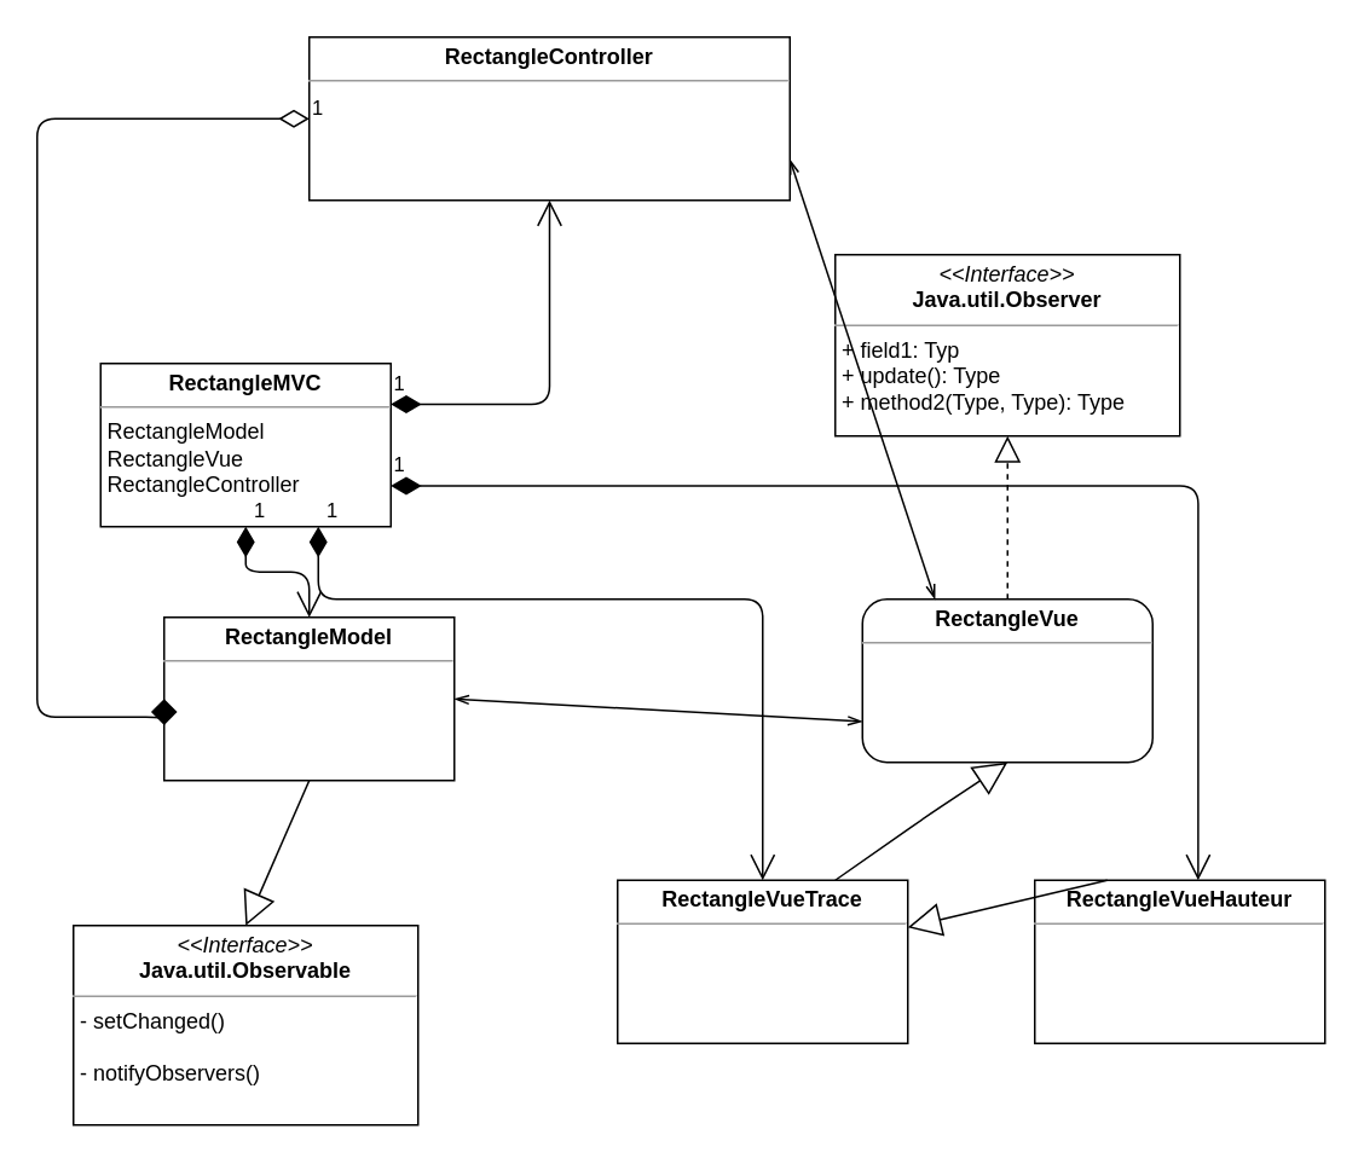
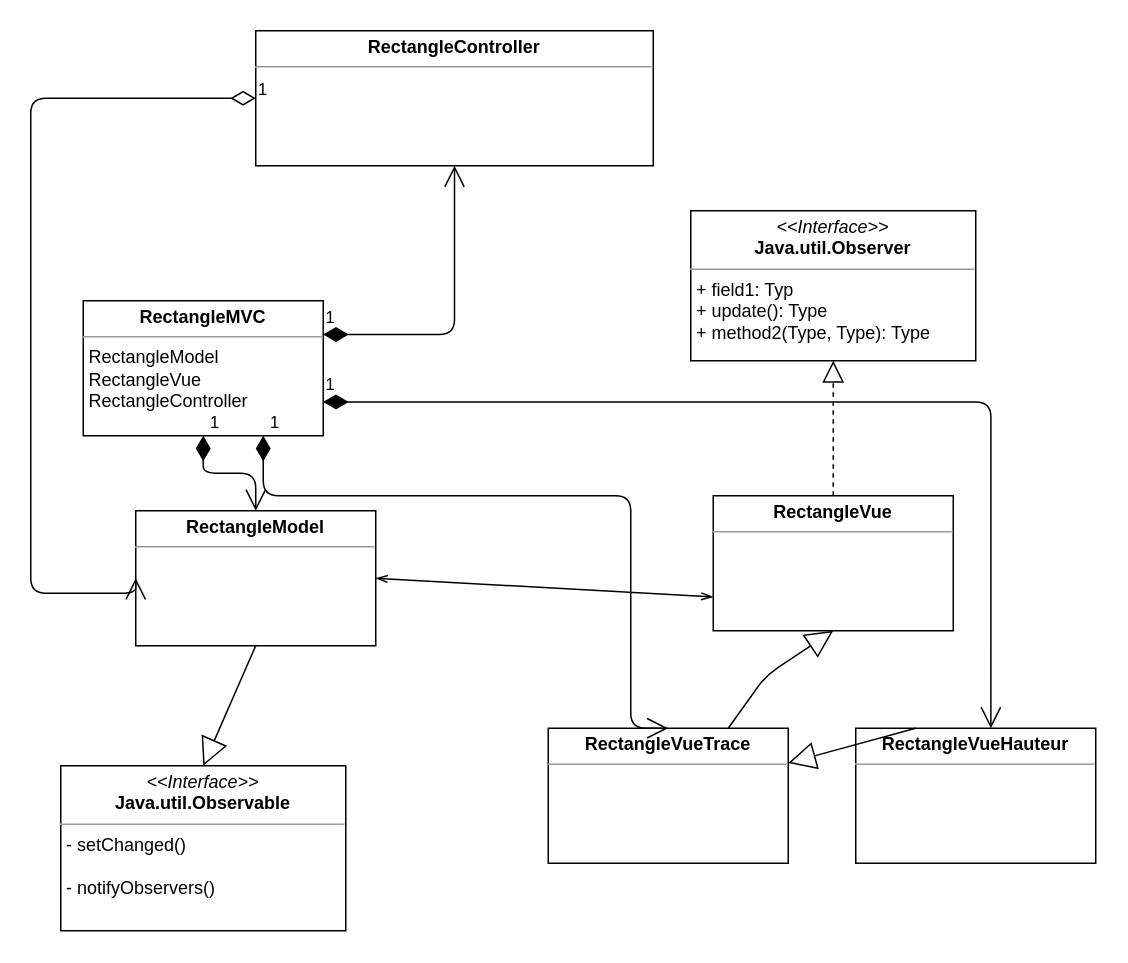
- <mxCell id="18" value="" style="endArrow=openThin;startArrow=openThin;endFill=0;startFill=0;html=1;exitX=1;exitY=0.75;exitDx=0;exitDy=0;entryX=0.25;entryY=0;entryDx=0;entryDy=0;" edge="1" parent="1" source="8" target="6"><mxGeometry width="160" relative="1" as="geometry"><mxPoint x="225" y="405" as="sourcePoint" /><mxPoint x="485" y="387.5" as="targetPoint" /></mxGeometry></mxCell>
- <mxCell id="6" value="&lt;p style=&quot;margin: 0px ; margin-top: 4px ; text-align: center&quot;&gt;&lt;b&gt;RectangleVue&lt;/b&gt;&lt;/p&gt;&lt;hr size=&quot;1&quot;&gt;&lt;p style=&quot;margin: 0px ; margin-left: 4px&quot;&gt;&lt;br&gt;&lt;/p&gt;&lt;p style=&quot;margin: 0px ; margin-left: 4px&quot;&gt;&lt;br&gt;&lt;/p&gt;" style="verticalAlign=top;align=left;overflow=fill;fontSize=12;fontFamily=Helvetica;html=1;comic=0;fillColor=#ffffff;gradientColor=none;rounded=1;" vertex="1" parent="1"><mxGeometry x="475" y="330" width="160" height="90" as="geometry" /></mxCell>
+ <mxCell id="6" value="&lt;p style=&quot;margin: 0px ; margin-top: 4px ; text-align: center&quot;&gt;&lt;b&gt;RectangleVue&lt;/b&gt;&lt;/p&gt;&lt;hr size=&quot;1&quot;&gt;&lt;p style=&quot;margin: 0px ; margin-left: 4px&quot;&gt;&lt;br&gt;&lt;/p&gt;&lt;p style=&quot;margin: 0px ; margin-left: 4px&quot;&gt;&lt;br&gt;&lt;/p&gt;" style="verticalAlign=top;align=left;overflow=fill;fontSize=12;fontFamily=Helvetica;html=1;rounded=0;comic=0;fillColor=#ffffff;gradientColor=none;" vertex="1" parent="1"><mxGeometry x="475" y="330" width="160" height="90" as="geometry" /></mxCell>
- <mxCell id="17" value="1" style="endArrow=diamond;html=1;endSize=12;startArrow=diamondThin;startSize=14;startFill=0;edgeStyle=orthogonalEdgeStyle;align=left;verticalAlign=bottom;exitX=0;exitY=0.5;exitDx=0;exitDy=0;entryX=0;entryY=0.5;entryDx=0;entryDy=0;" edge="1" parent="1" source="8" target="5"><mxGeometry x="-1" y="3" relative="1" as="geometry"><mxPoint x="270" y="380" as="sourcePoint" /><mxPoint x="430" y="380" as="targetPoint" /><Array as="points"><mxPoint x="20" y="65" /><mxPoint x="20" y="395" /></Array></mxGeometry></mxCell>
+ <mxCell id="17" value="1" style="endArrow=open;html=1;endSize=12;startArrow=diamondThin;startSize=14;startFill=0;edgeStyle=orthogonalEdgeStyle;align=left;verticalAlign=bottom;exitX=0;exitY=0.5;exitDx=0;exitDy=0;entryX=0;entryY=0.5;entryDx=0;entryDy=0;" edge="1" parent="1" source="8" target="5"><mxGeometry x="-1" y="3" relative="1" as="geometry"><mxPoint x="270" y="380" as="sourcePoint" /><mxPoint x="430" y="380" as="targetPoint" /><Array as="points"><mxPoint x="20" y="65" /><mxPoint x="20" y="395" /></Array></mxGeometry></mxCell>
- <mxCell id="9" value="&lt;p style=&quot;margin: 0px ; margin-top: 4px ; text-align: center&quot;&gt;&lt;b&gt;RectangleVueTrace&lt;/b&gt;&lt;/p&gt;&lt;hr size=&quot;1&quot;&gt;&lt;p style=&quot;margin: 0px ; margin-left: 4px&quot;&gt;&lt;br&gt;&lt;/p&gt;&lt;p style=&quot;margin: 0px ; margin-left: 4px&quot;&gt;&lt;br&gt;&lt;/p&gt;" style="verticalAlign=top;align=left;overflow=fill;fontSize=12;fontFamily=Helvetica;html=1;rounded=0;comic=0;fillColor=#ffffff;gradientColor=none;" vertex="1" parent="1"><mxGeometry x="340" y="485" width="160" height="90" as="geometry" /></mxCell>
+ <mxCell id="9" value="&lt;p style=&quot;margin: 0px ; margin-top: 4px ; text-align: center&quot;&gt;&lt;b&gt;RectangleVueTrace&lt;/b&gt;&lt;/p&gt;&lt;hr size=&quot;1&quot;&gt;&lt;p style=&quot;margin: 0px ; margin-left: 4px&quot;&gt;&lt;br&gt;&lt;/p&gt;&lt;p style=&quot;margin: 0px ; margin-left: 4px&quot;&gt;&lt;br&gt;&lt;/p&gt;" style="verticalAlign=top;align=left;overflow=fill;fontSize=12;fontFamily=Helvetica;html=1;rounded=0;comic=0;fillColor=#ffffff;gradientColor=none;" vertex="1" parent="1"><mxGeometry x="365" y="485" width="160" height="90" as="geometry" /></mxCell>
